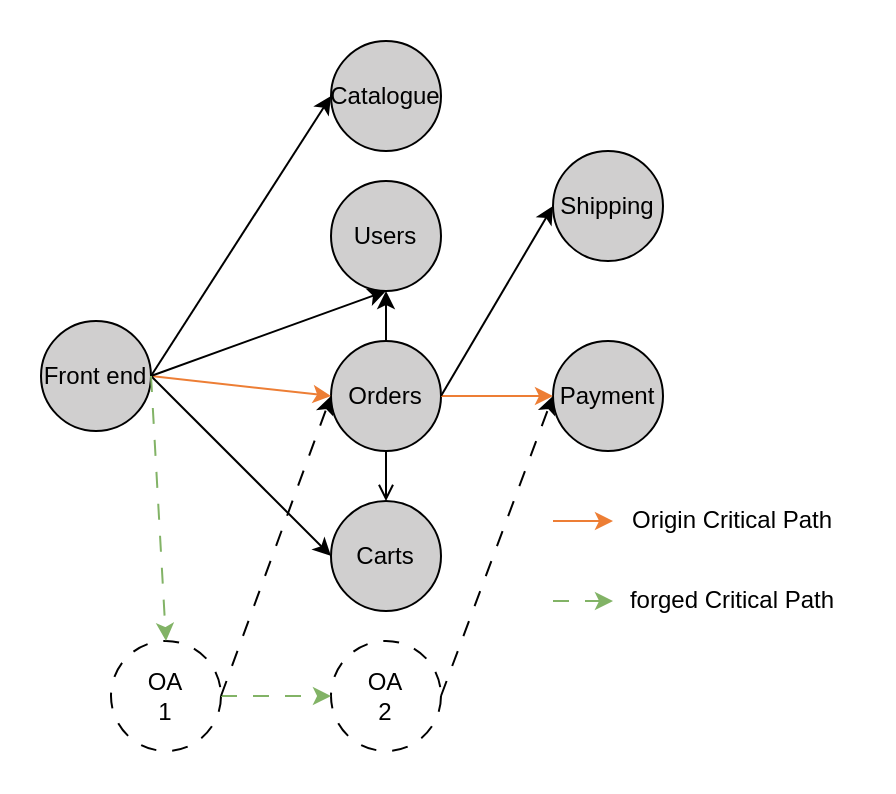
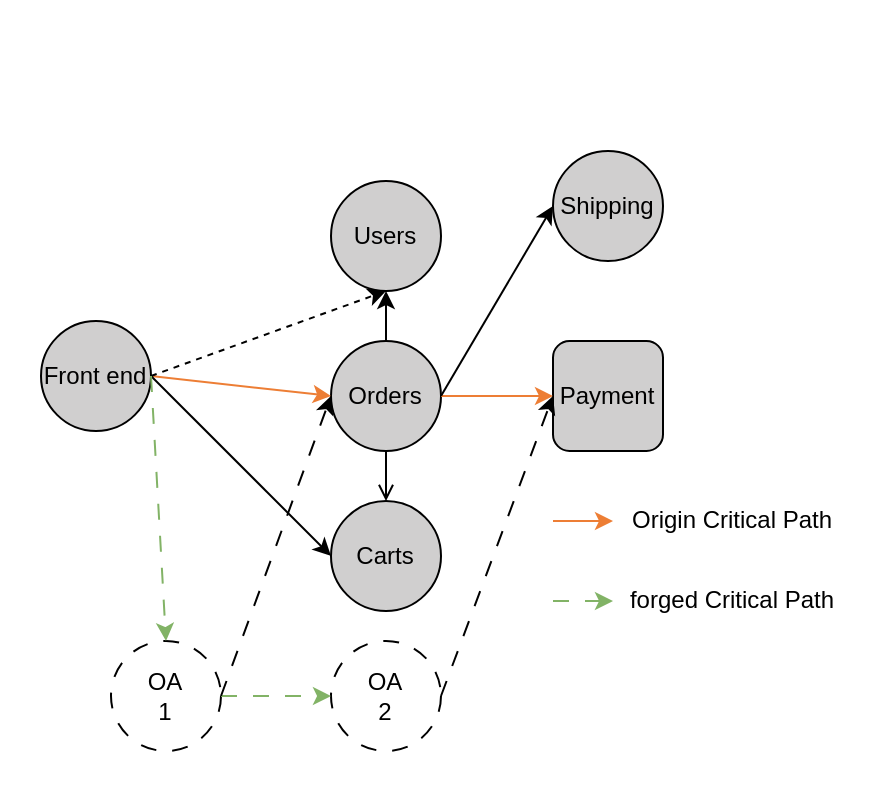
- <mxCell id="13" value="Catalogue" style="ellipse;whiteSpace=wrap;html=1;aspect=fixed;fillColor=#D0CFCF;" vertex="1" parent="1"><mxGeometry x="165" y="20" width="55" height="55" as="geometry" /></mxCell>
- <mxCell id="17" value="" style="endArrow=classic;html=1;rounded=0;exitX=1;exitY=0.5;exitDx=0;exitDy=0;entryX=0;entryY=0.5;entryDx=0;entryDy=0;" edge="1" parent="1" source="6" target="13"><mxGeometry width="50" height="50" relative="1" as="geometry"><mxPoint x="370" y="110" as="sourcePoint" /><mxPoint x="420" y="60" as="targetPoint" /></mxGeometry></mxCell>
- <mxCell id="12" value="" style="endArrow=classic;html=1;rounded=0;exitX=1;exitY=0.5;exitDx=0;exitDy=0;entryX=0.5;entryY=1;entryDx=0;entryDy=0;" edge="1" parent="1" source="6" target="7"><mxGeometry width="50" height="50" relative="1" as="geometry"><mxPoint x="90" y="390" as="sourcePoint" /><mxPoint x="138" y="140" as="targetPoint" /></mxGeometry></mxCell>
+ <mxCell id="12" value="" style="endArrow=classic;html=1;rounded=0;exitX=1;exitY=0.5;exitDx=0;exitDy=0;entryX=0.5;entryY=1;entryDx=0;entryDy=0;dashed=1;" edge="1" parent="1" source="6" target="7"><mxGeometry width="50" height="50" relative="1" as="geometry"><mxPoint x="90" y="390" as="sourcePoint" /><mxPoint x="138" y="140" as="targetPoint" /></mxGeometry></mxCell>
- <mxCell id="8" value="Payment" style="ellipse;whiteSpace=wrap;html=1;aspect=fixed;fillColor=#D0CFCF;" vertex="1" parent="1"><mxGeometry x="276" y="170" width="55" height="55" as="geometry" /></mxCell>
+ <mxCell id="8" value="Payment" style="whiteSpace=wrap;html=1;aspect=fixed;fillColor=#D0CFCF;rounded=1;" vertex="1" parent="1"><mxGeometry x="276" y="170" width="55" height="55" as="geometry" /></mxCell>
